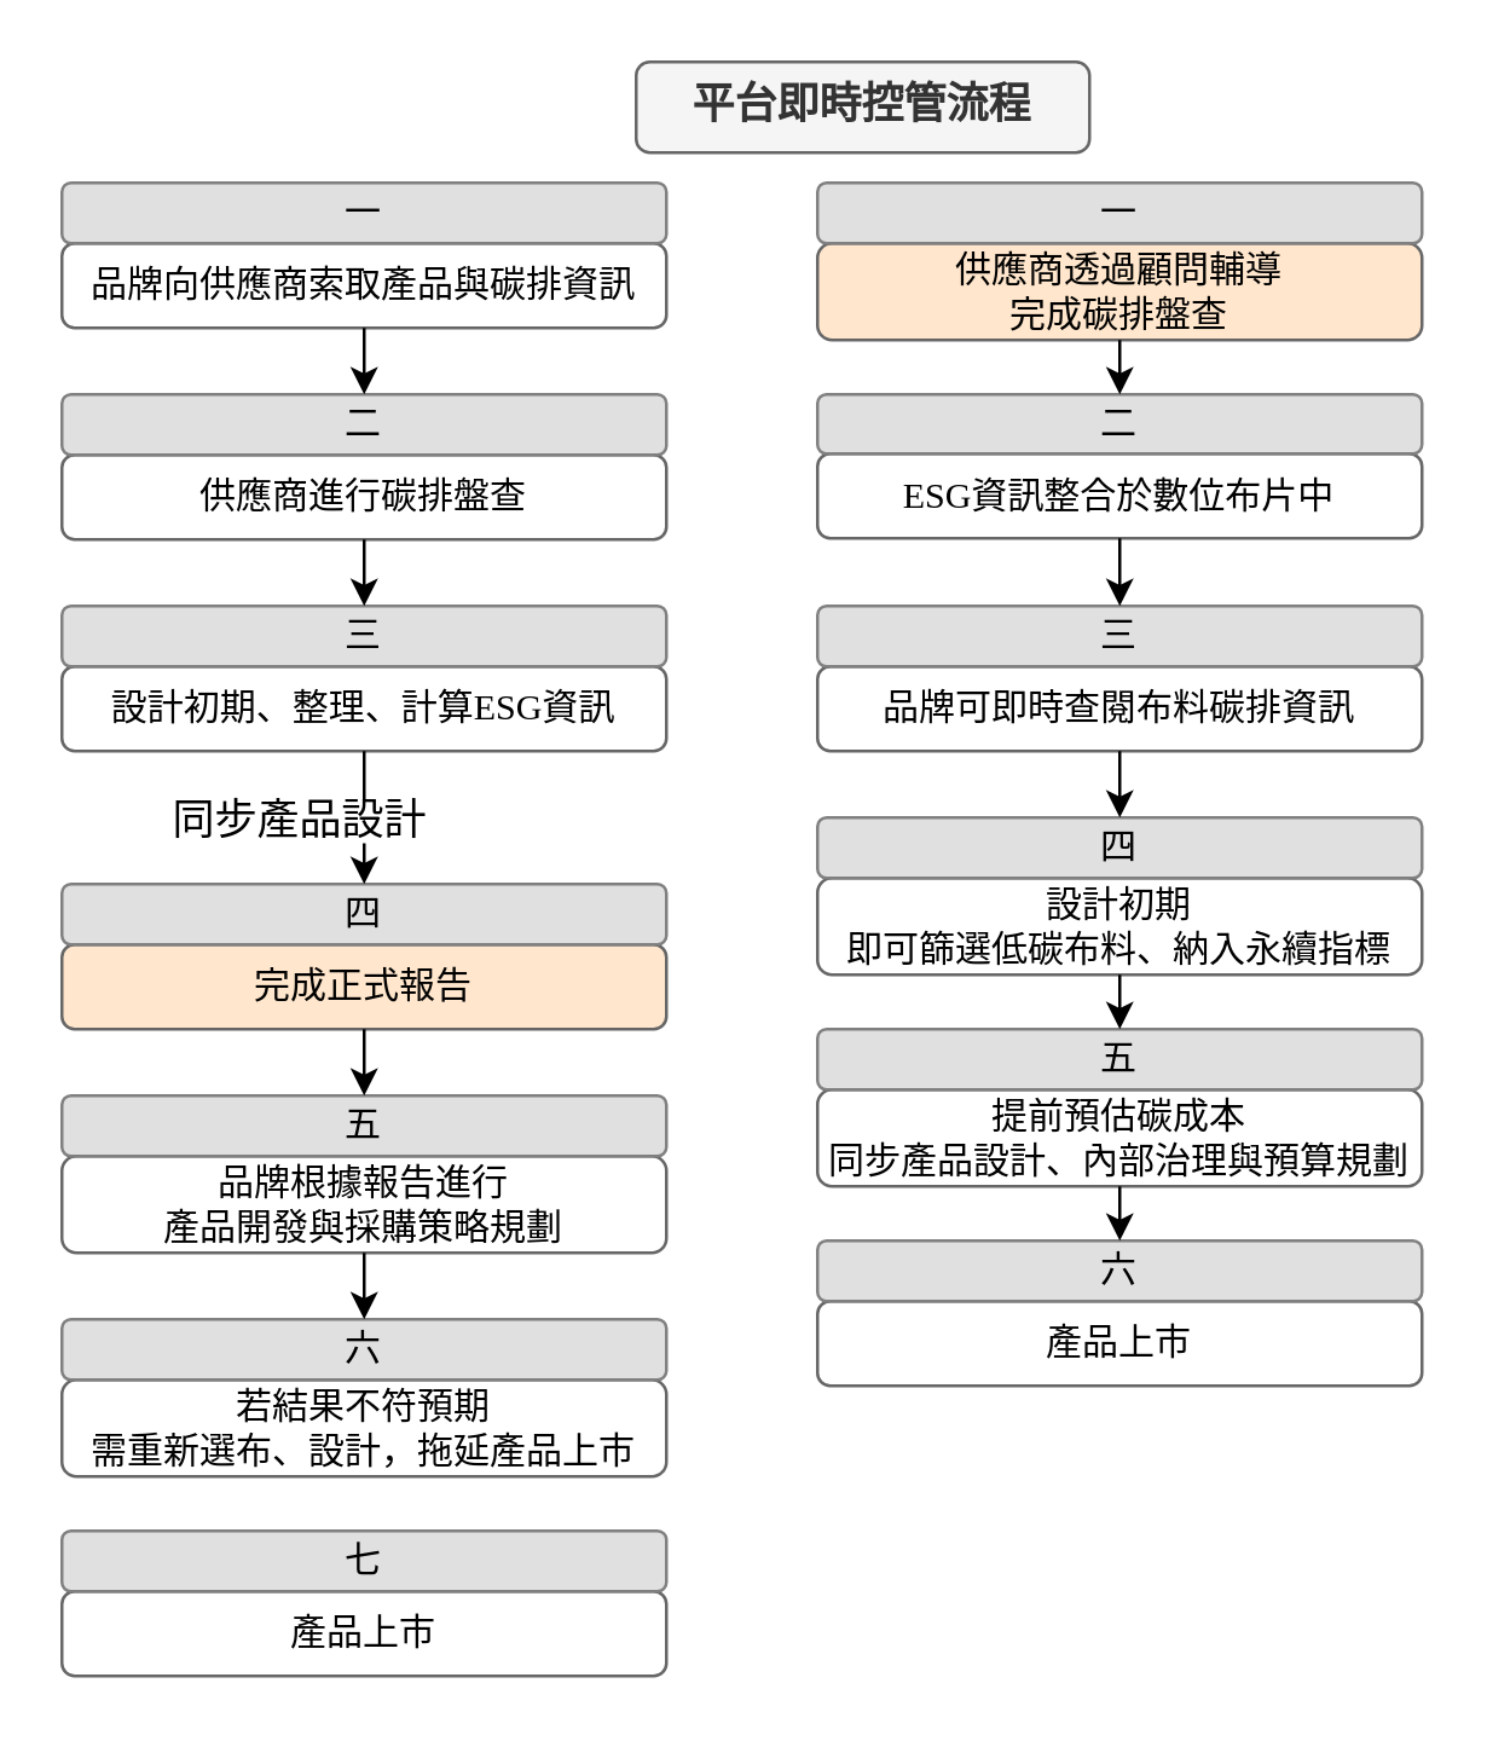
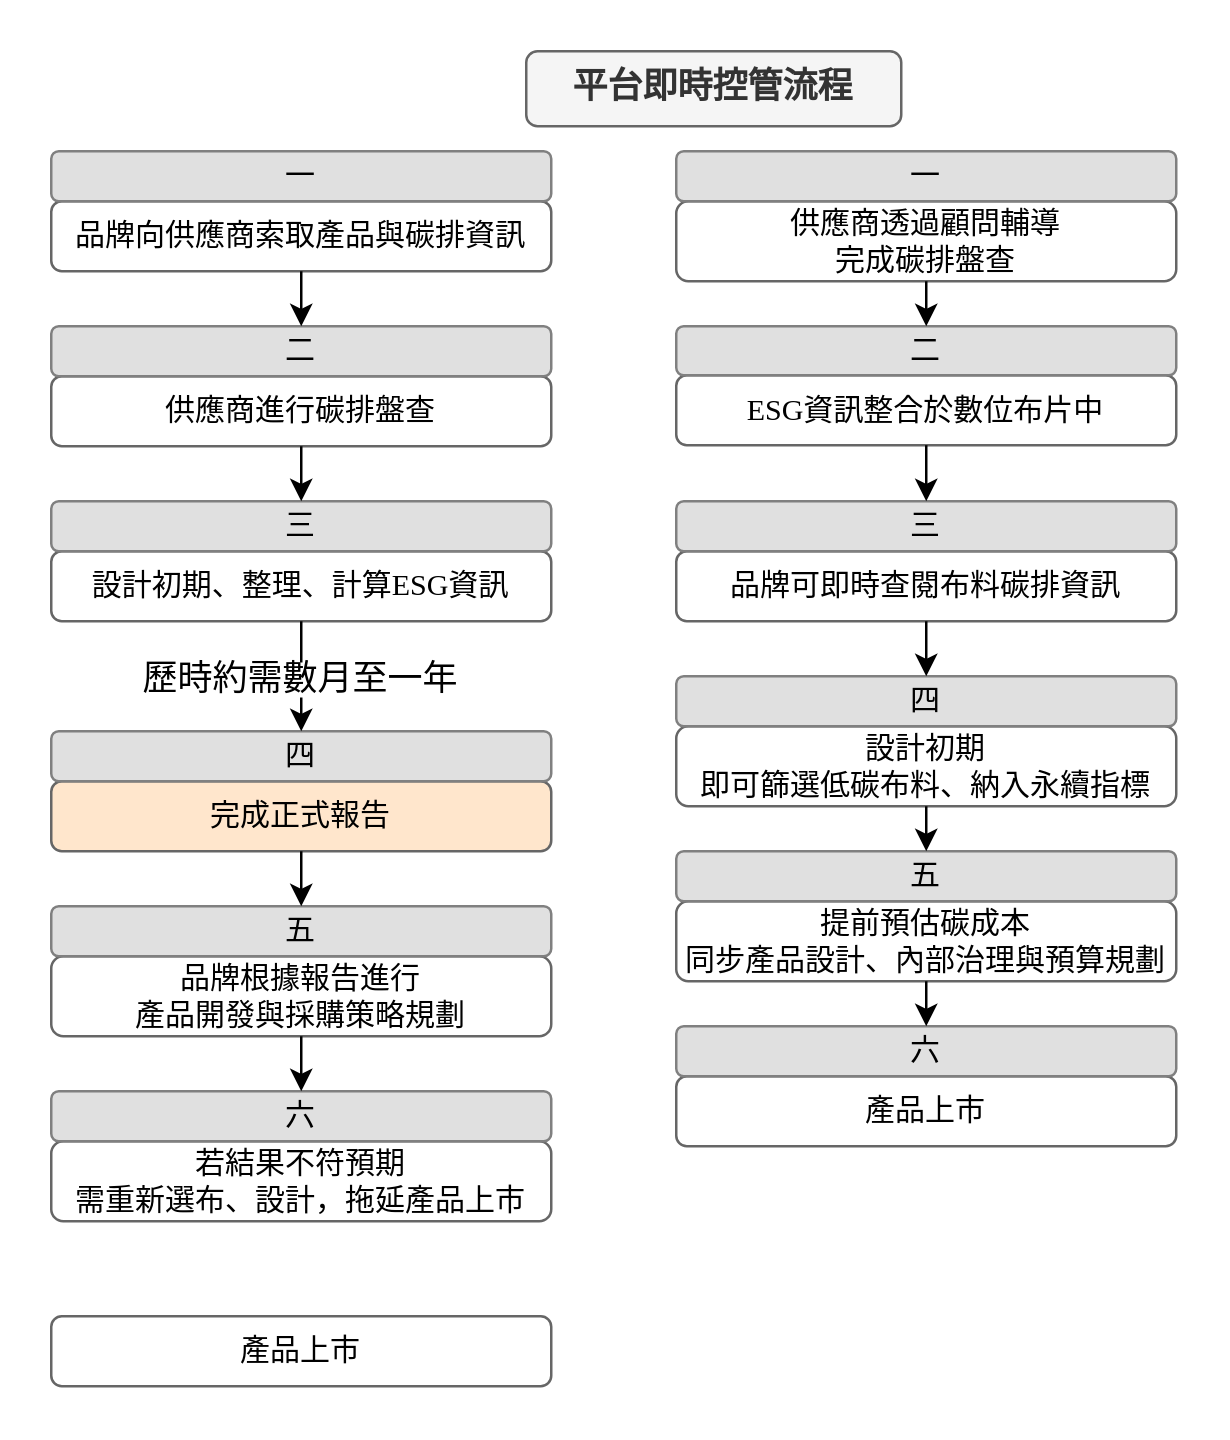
- <mxCell id="30" value="&lt;font face=&quot;標楷體&quot;&gt;&lt;span style=&quot;font-size: 12px;&quot;&gt;供應商透過顧問輔導&lt;br&gt;完成碳排盤查&lt;/span&gt;&lt;/font&gt;" style="rounded=1;whiteSpace=wrap;html=1;strokeColor=#666666;fillColor=#ffe6cc;" vertex="1" parent="29"><mxGeometry y="20" width="200" height="32" as="geometry" /></mxCell>
+ <mxCell id="30" value="&lt;font face=&quot;標楷體&quot;&gt;&lt;span style=&quot;font-size: 12px;&quot;&gt;供應商透過顧問輔導&lt;br&gt;完成碳排盤查&lt;/span&gt;&lt;/font&gt;" style="rounded=1;whiteSpace=wrap;html=1;strokeColor=#666666;" vertex="1" parent="29"><mxGeometry y="20" width="200" height="32" as="geometry" /></mxCell>
- <mxCell id="28" value="&lt;span style=&quot;color: rgb(0, 0, 0); font-family: 標楷體; font-style: normal; font-variant-ligatures: normal; font-variant-caps: normal; letter-spacing: normal; orphans: 2; text-align: center; text-indent: 0px; text-transform: none; widows: 2; word-spacing: 0px; -webkit-text-stroke-width: 0px; white-space: normal; text-decoration-thickness: initial; text-decoration-style: initial; text-decoration-color: initial; float: none; display: inline !important;&quot;&gt;&lt;span style=&quot;background-color: light-dark(#ffffff, var(--ge-dark-color, #121212));&quot;&gt;&lt;font style=&quot;font-size: 14px;&quot;&gt;同步產品設計&lt;/font&gt;&lt;/span&gt;&lt;/span&gt;" style="text;whiteSpace=wrap;html=1;fontStyle=0" vertex="1" parent="1"><mxGeometry x="55" y="257" width="140" height="40" as="geometry" /></mxCell>
+ <mxCell id="28" value="&lt;span style=&quot;color: rgb(0, 0, 0); font-family: 標楷體; font-style: normal; font-variant-ligatures: normal; font-variant-caps: normal; letter-spacing: normal; orphans: 2; text-align: center; text-indent: 0px; text-transform: none; widows: 2; word-spacing: 0px; -webkit-text-stroke-width: 0px; white-space: normal; text-decoration-thickness: initial; text-decoration-style: initial; text-decoration-color: initial; float: none; display: inline !important;&quot;&gt;&lt;span style=&quot;background-color: light-dark(#ffffff, var(--ge-dark-color, #121212));&quot;&gt;&lt;font style=&quot;font-size: 14px;&quot;&gt;歷時約需數月至一年&lt;/font&gt;&lt;/span&gt;&lt;/span&gt;" style="text;whiteSpace=wrap;html=1;fontStyle=0" vertex="1" parent="1"><mxGeometry x="55" y="257" width="140" height="40" as="geometry" /></mxCell>
- <mxCell id="22" value="&lt;font face=&quot;標楷體&quot;&gt;七&lt;/font&gt;" style="rounded=1;whiteSpace=wrap;html=1;shadow=0;comic=0;strokeColor=#808080;strokeWidth=1;align=center;verticalAlign=middle;swimlaneFillColor=#ffffff;fontFamily=Verdana;fontSize=12;fontColor=default;fontStyle=0;labelBackgroundColor=none;horizontal=1;fillColor=#e0e0e0;" parent="20" vertex="1"><mxGeometry width="200" height="20" as="geometry" /></mxCell>
